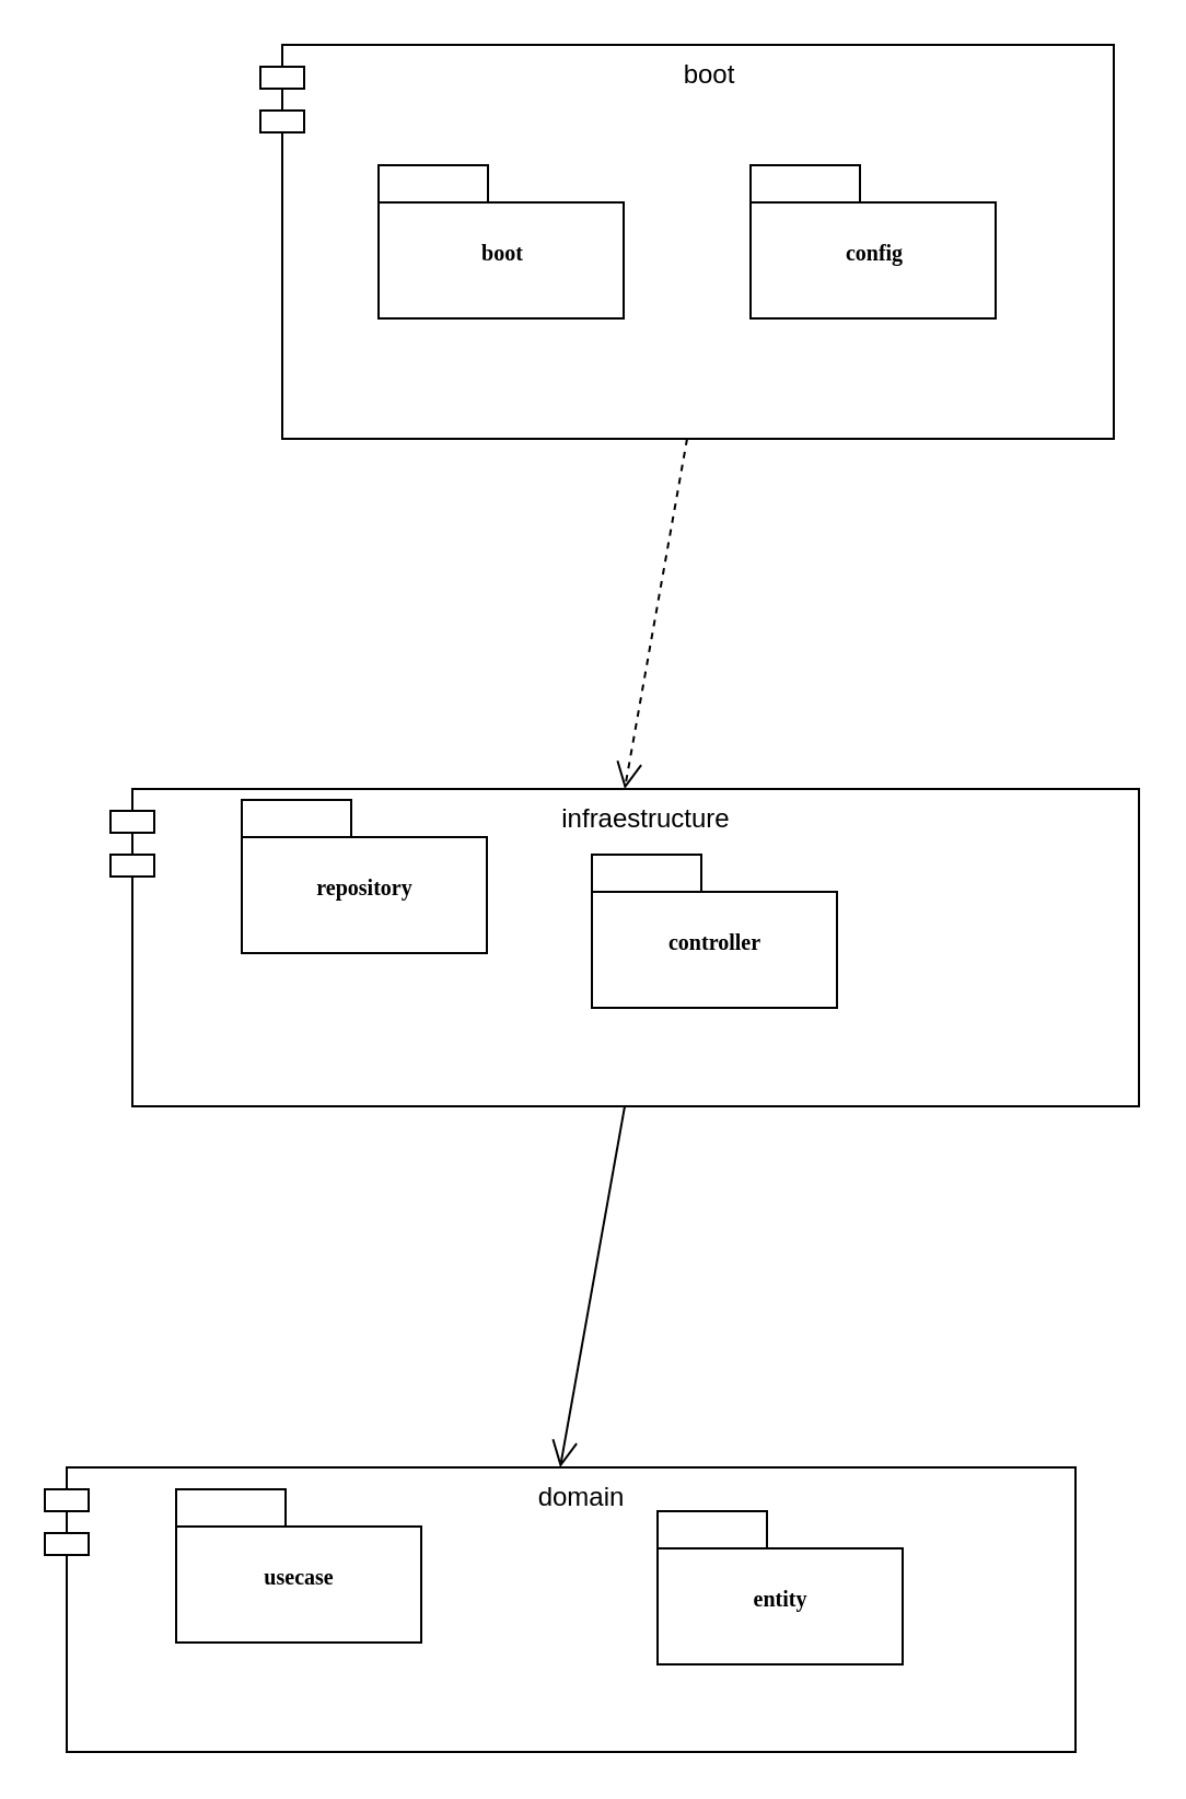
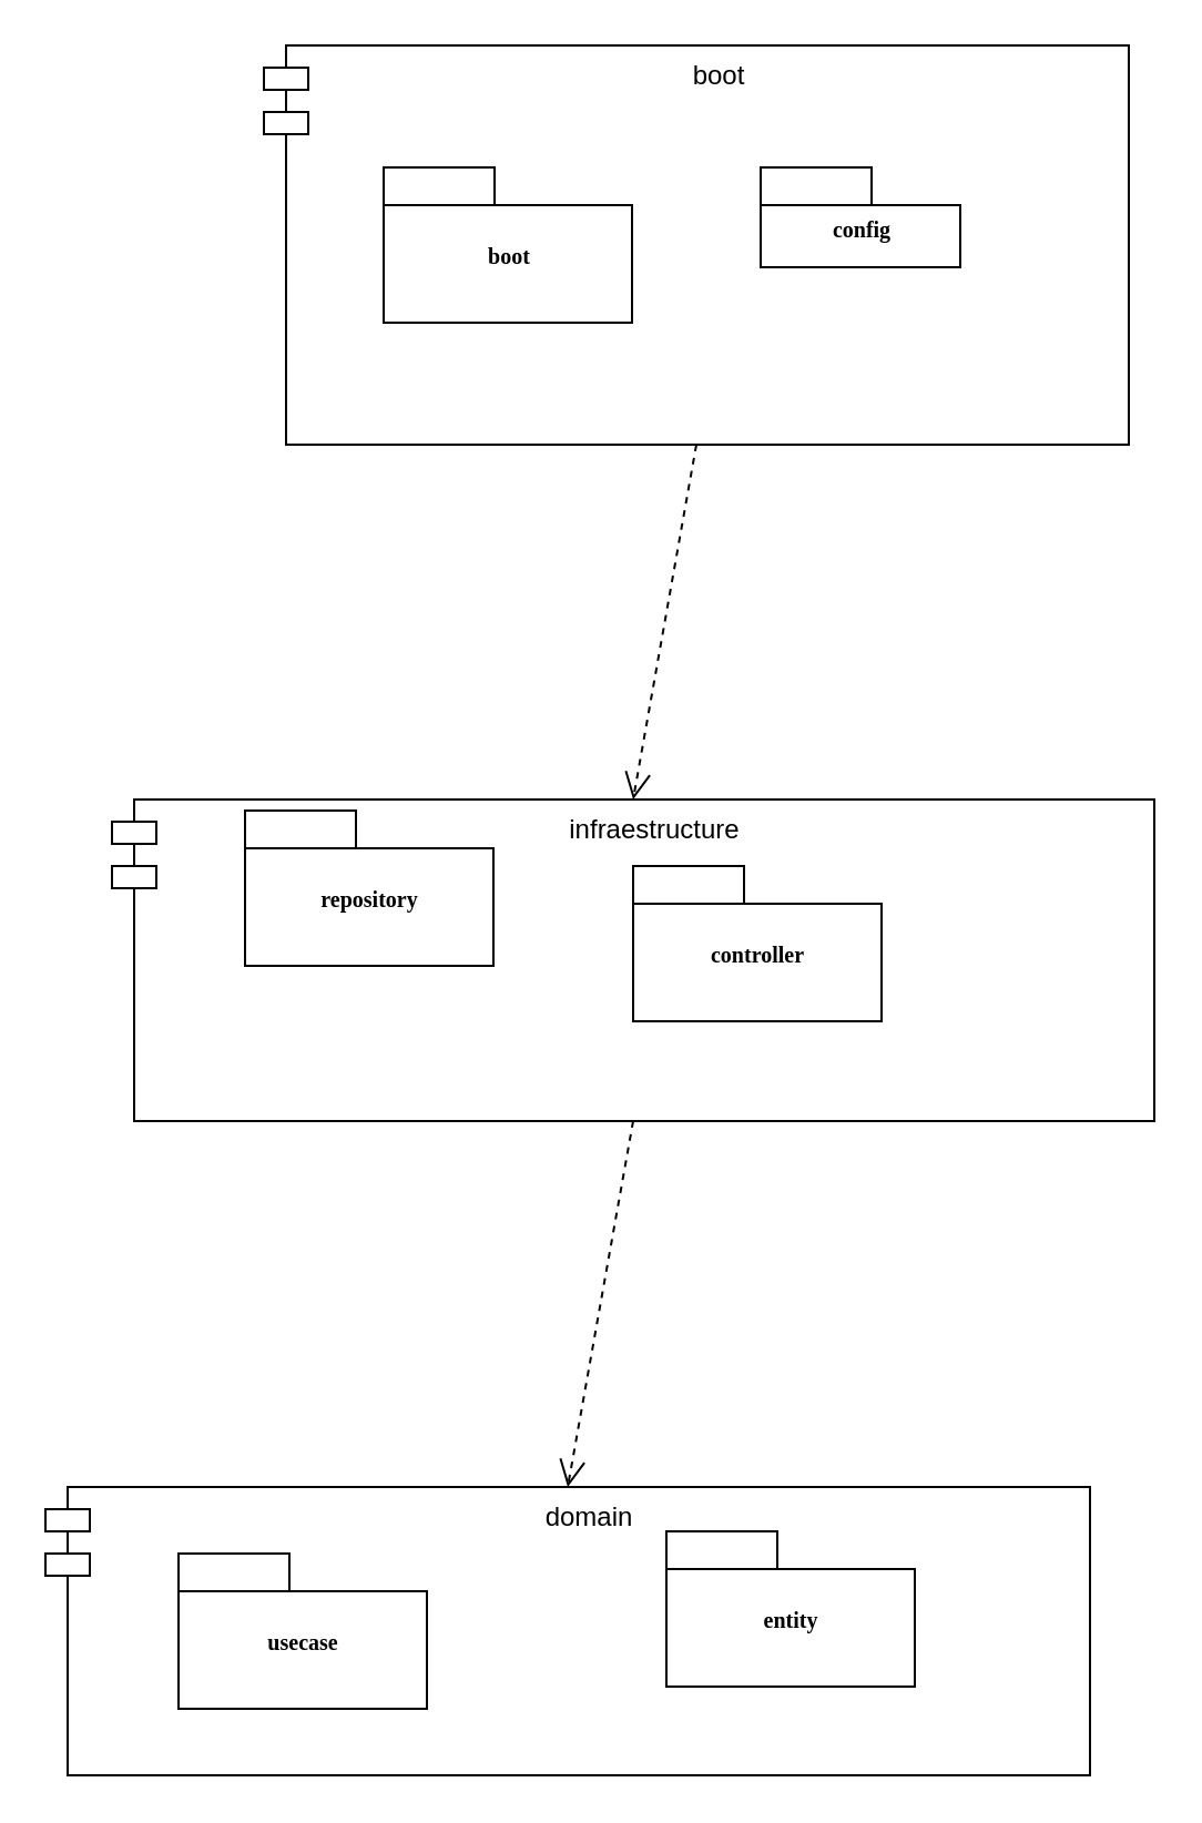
- <mxCell id="12" value="config" style="shape=folder;fontStyle=1;spacingTop=10;tabWidth=50;tabHeight=17;tabPosition=left;html=1;rounded=0;shadow=0;comic=0;labelBackgroundColor=none;strokeWidth=1;fontFamily=Verdana;fontSize=10;align=center;" parent="1" vertex="1"><mxGeometry x="342.5" y="75" width="112" height="70" as="geometry" /></mxCell>
+ <mxCell id="12" value="config" style="shape=folder;fontStyle=1;spacingTop=10;tabWidth=50;tabHeight=17;tabPosition=left;html=1;rounded=0;shadow=0;comic=0;labelBackgroundColor=none;strokeWidth=1;fontFamily=Verdana;fontSize=10;align=center;" parent="1" vertex="1"><mxGeometry x="342.5" y="75" width="90" height="45" as="geometry" /></mxCell>
- <mxCell id="6" value="controller" style="shape=folder;fontStyle=1;spacingTop=10;tabWidth=50;tabHeight=17;tabPosition=left;html=1;rounded=0;shadow=0;comic=0;labelBackgroundColor=none;strokeColor=#000000;strokeWidth=1;fillColor=#ffffff;fontFamily=Verdana;fontSize=10;fontColor=#000000;align=center;" parent="1" vertex="1"><mxGeometry x="270" y="390" width="112" height="70" as="geometry" /></mxCell>
+ <mxCell id="6" value="controller" style="shape=folder;fontStyle=1;spacingTop=10;tabWidth=50;tabHeight=17;tabPosition=left;html=1;rounded=0;shadow=0;comic=0;labelBackgroundColor=none;strokeColor=#000000;strokeWidth=1;fillColor=#ffffff;fontFamily=Verdana;fontSize=10;fontColor=#000000;align=center;" parent="1" vertex="1"><mxGeometry x="285" y="390" width="112" height="70" as="geometry" /></mxCell>
- <mxCell id="4" style="edgeStyle=none;rounded=0;html=1;entryX=0.5;entryY=0;dashed=0;labelBackgroundColor=none;startFill=0;endArrow=open;endFill=0;endSize=10;fontFamily=Verdana;fontSize=10;entryDx=0;entryDy=0;exitX=0.5;exitY=1;exitDx=0;exitDy=0;" parent="1" source="2" target="3" edge="1"><mxGeometry relative="1" as="geometry" /></mxCell>
+ <mxCell id="4" style="edgeStyle=none;rounded=0;html=1;entryX=0.5;entryY=0;dashed=1;labelBackgroundColor=none;startFill=0;endArrow=open;endFill=0;endSize=10;fontFamily=Verdana;fontSize=10;entryDx=0;entryDy=0;exitX=0.5;exitY=1;exitDx=0;exitDy=0;" parent="1" source="2" target="3" edge="1"><mxGeometry relative="1" as="geometry" /></mxCell>
- <mxCell id="7" value="usecase" style="shape=folder;fontStyle=1;spacingTop=10;tabWidth=50;tabHeight=17;tabPosition=left;html=1;rounded=0;shadow=0;comic=0;labelBackgroundColor=none;strokeWidth=1;fontFamily=Verdana;fontSize=10;align=center;" parent="1" vertex="1"><mxGeometry x="80" y="680" width="112" height="70" as="geometry" /></mxCell>
+ <mxCell id="7" value="usecase" style="shape=folder;fontStyle=1;spacingTop=10;tabWidth=50;tabHeight=17;tabPosition=left;html=1;rounded=0;shadow=0;comic=0;labelBackgroundColor=none;strokeWidth=1;fontFamily=Verdana;fontSize=10;align=center;" parent="1" vertex="1"><mxGeometry x="80" y="700" width="112" height="70" as="geometry" /></mxCell>
